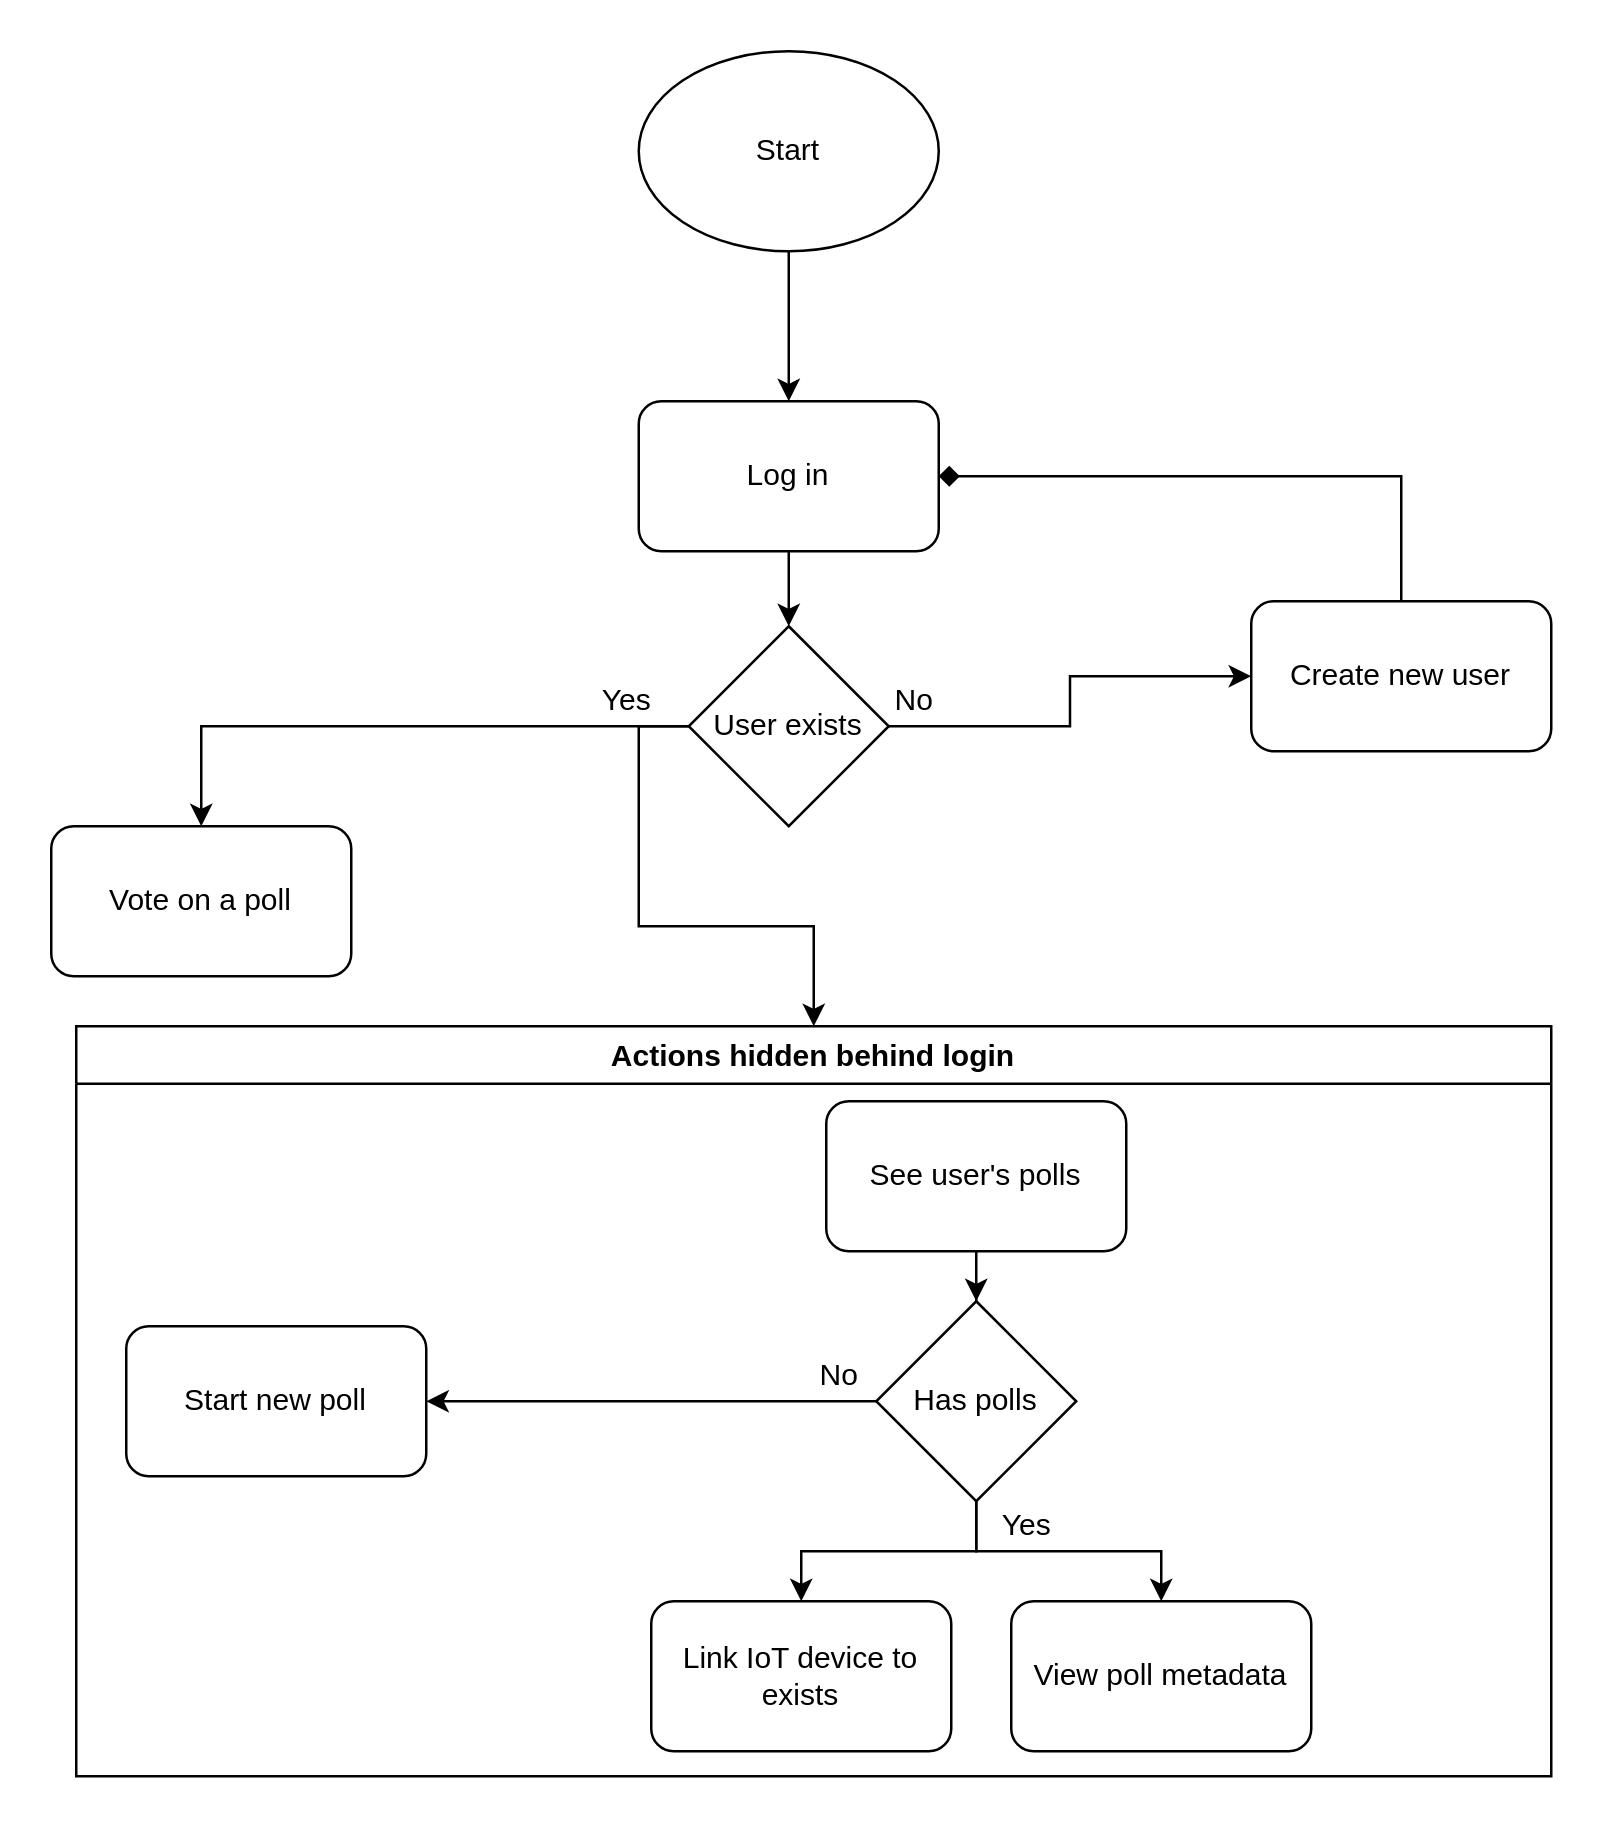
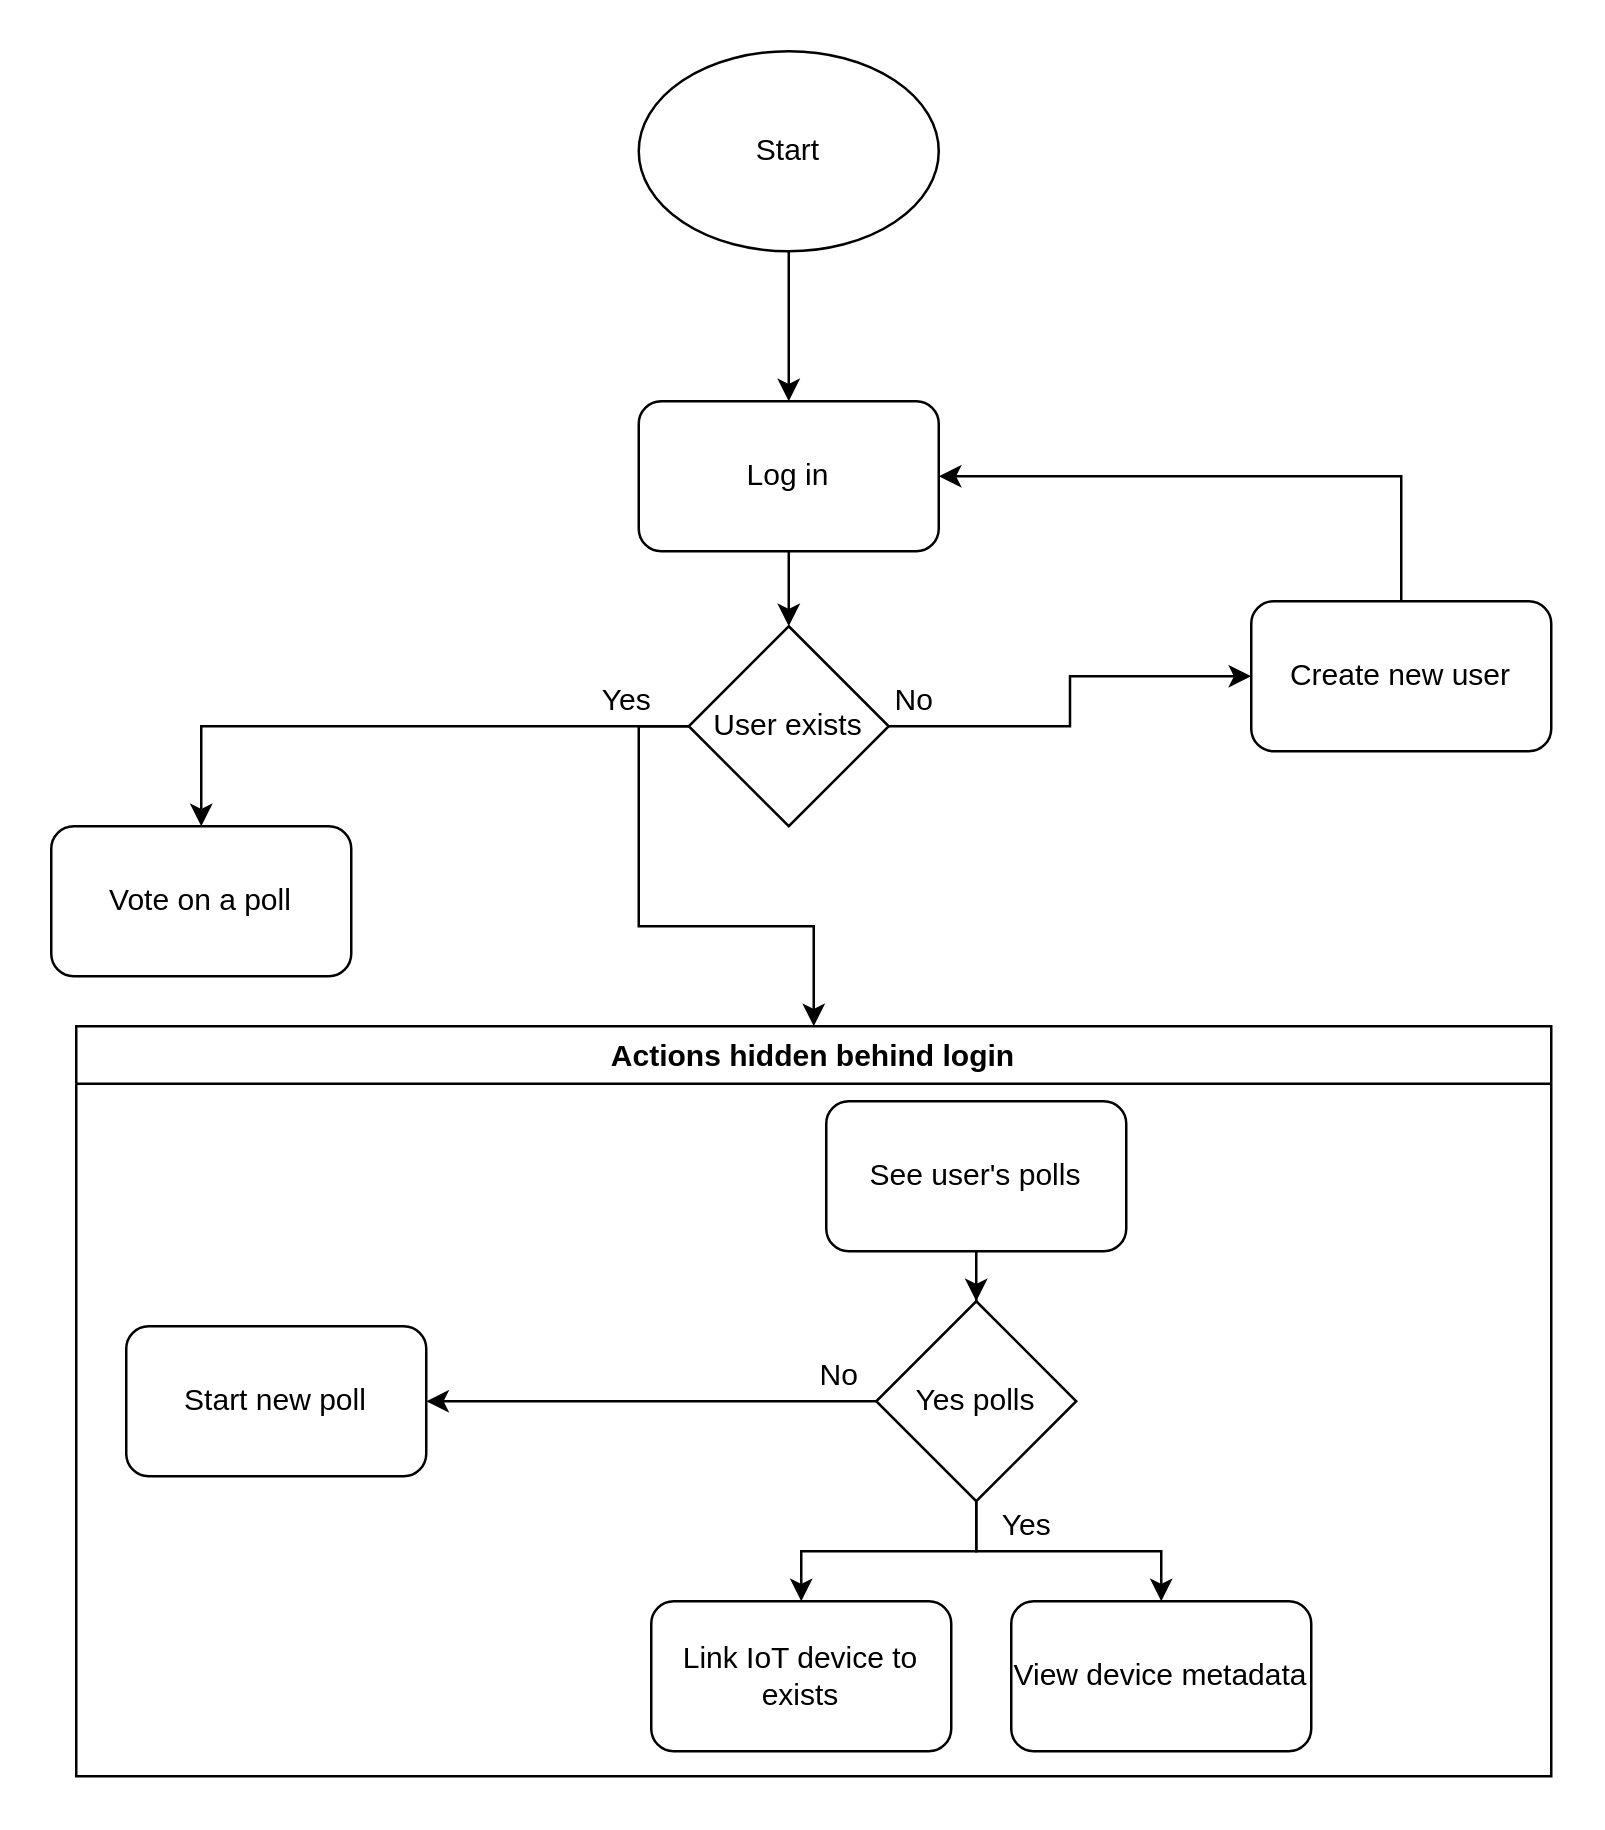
- <mxCell id="23" style="edgeStyle=orthogonalEdgeStyle;rounded=0;orthogonalLoop=1;jettySize=auto;html=1;exitX=0.5;exitY=0;exitDx=0;exitDy=0;entryX=1;entryY=0.5;entryDx=0;entryDy=0;endArrow=diamond;" parent="1" source="24" target="6" edge="1"><mxGeometry relative="1" as="geometry" /></mxCell>
+ <mxCell id="23" style="edgeStyle=orthogonalEdgeStyle;rounded=0;orthogonalLoop=1;jettySize=auto;html=1;exitX=0.5;exitY=0;exitDx=0;exitDy=0;entryX=1;entryY=0.5;entryDx=0;entryDy=0;" parent="1" source="24" target="6" edge="1"><mxGeometry relative="1" as="geometry" /></mxCell>
- <mxCell id="20" value="Has polls" style="rhombus;whiteSpace=wrap;html=1;" parent="11" vertex="1"><mxGeometry x="320" y="110" width="80" height="80" as="geometry" /></mxCell>
+ <mxCell id="20" value="Yes polls" style="rhombus;whiteSpace=wrap;html=1;" parent="11" vertex="1"><mxGeometry x="320" y="110" width="80" height="80" as="geometry" /></mxCell>
- <mxCell id="12" value="View poll metadata" style="rounded=1;whiteSpace=wrap;html=1;" parent="11" vertex="1"><mxGeometry x="374" y="230" width="120" height="60" as="geometry" /></mxCell>
+ <mxCell id="12" value="View device metadata" style="rounded=1;whiteSpace=wrap;html=1;" parent="11" vertex="1"><mxGeometry x="374" y="230" width="120" height="60" as="geometry" /></mxCell>
